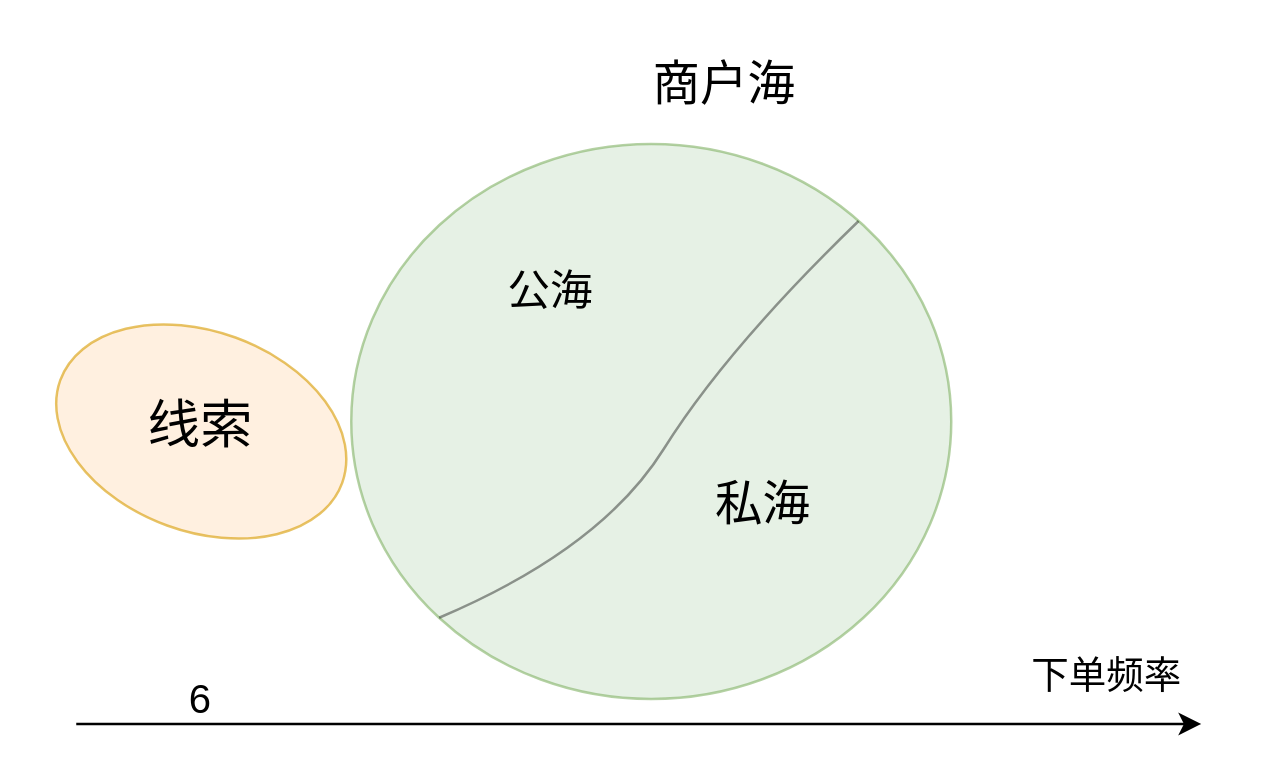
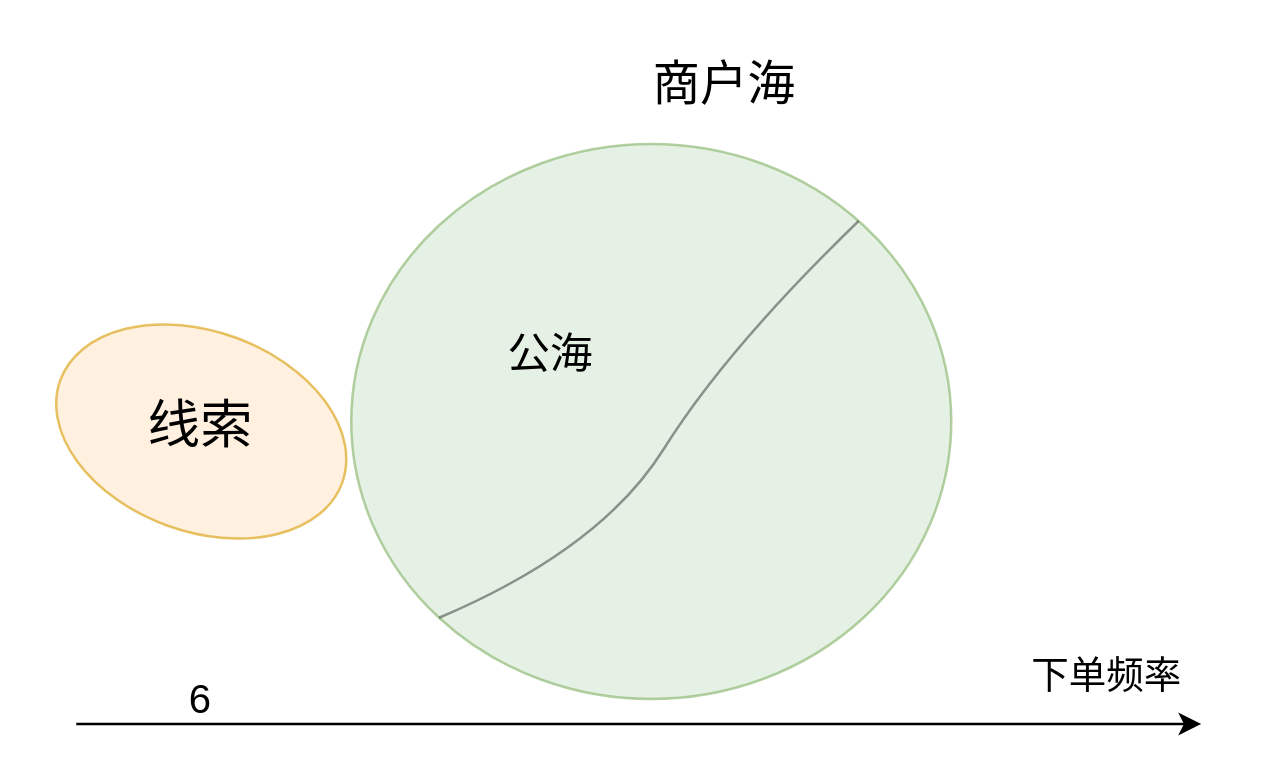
- <mxCell id="10" value="&lt;font style=&quot;font-size: 17px&quot;&gt;公海&lt;/font&gt;" style="text;html=1;strokeColor=none;fillColor=none;align=center;verticalAlign=middle;whiteSpace=wrap;rounded=0;opacity=60;" vertex="1" parent="1"><mxGeometry x="200" y="107" width="40" height="20" as="geometry" /></mxCell>
+ <mxCell id="10" value="&lt;font style=&quot;font-size: 17px&quot;&gt;公海&lt;/font&gt;" style="text;html=1;strokeColor=none;fillColor=none;align=center;verticalAlign=middle;whiteSpace=wrap;rounded=0;opacity=60;" vertex="1" parent="1"><mxGeometry x="200" y="132" width="40" height="20" as="geometry" /></mxCell>
- <mxCell id="11" value="&lt;font style=&quot;font-size: 19px&quot;&gt;私海&lt;/font&gt;" style="text;html=1;strokeColor=none;fillColor=none;align=center;verticalAlign=middle;whiteSpace=wrap;rounded=0;opacity=60;" vertex="1" parent="1"><mxGeometry x="285" y="192" width="40" height="20" as="geometry" /></mxCell>
